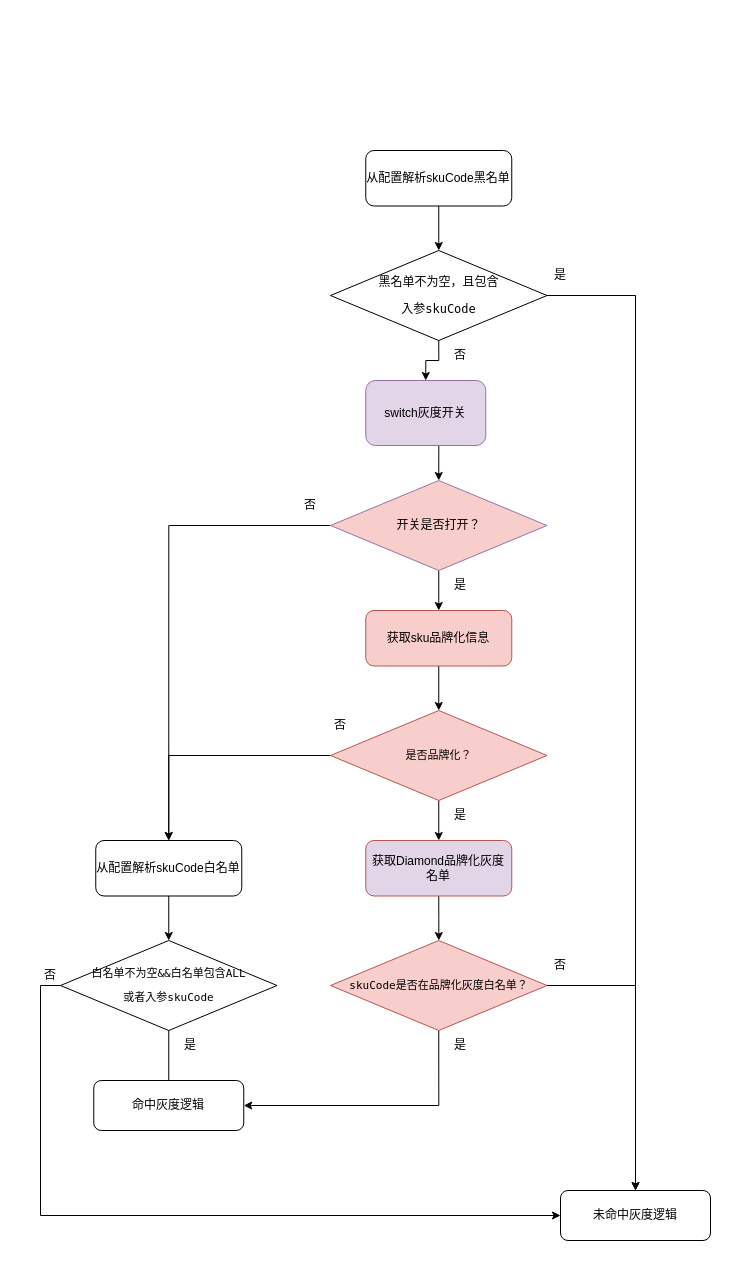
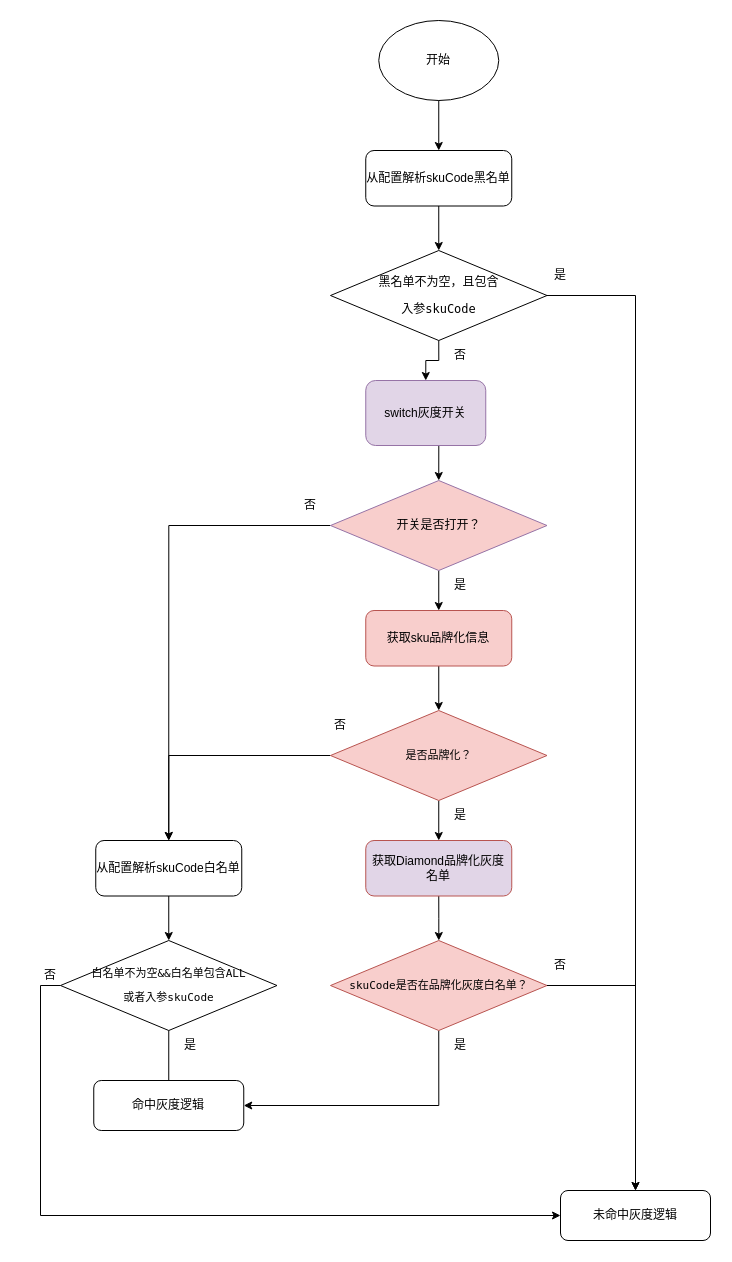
+ <mxCell id="29" value="开始" style="ellipse;whiteSpace=wrap;html=1;fillColor=none;" parent="1" vertex="1"><mxGeometry x="378.25" y="20" width="120" height="80" as="geometry" /></mxCell>
+ <mxCell id="28" style="edgeStyle=orthogonalEdgeStyle;rounded=0;orthogonalLoop=1;jettySize=auto;html=1;exitX=0.5;exitY=1;exitDx=0;exitDy=0;entryX=0.5;entryY=0;entryDx=0;entryDy=0;" parent="1" source="29" target="10" edge="1"><mxGeometry relative="1" as="geometry" /></mxCell>
